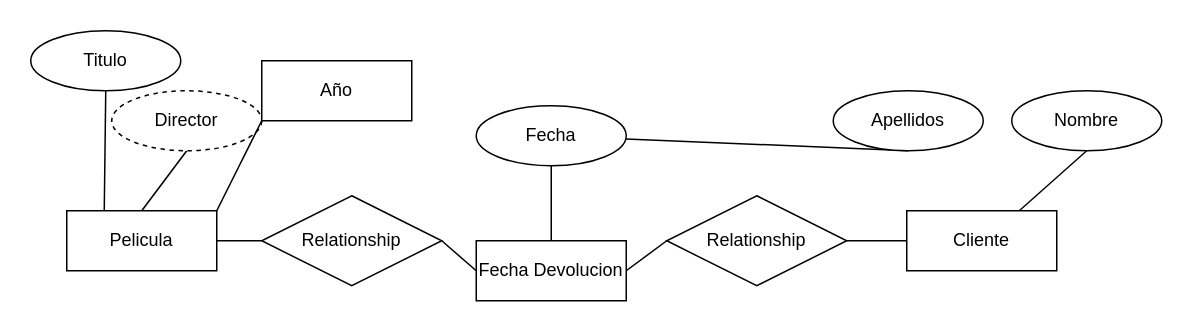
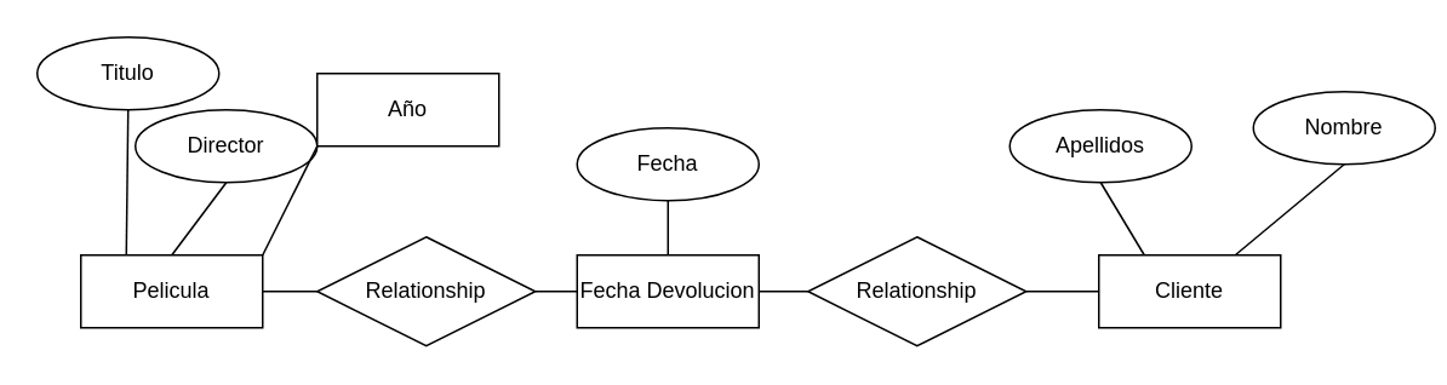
- <mxCell id="14" value="Director" style="ellipse;whiteSpace=wrap;html=1;align=center;dashed=1;" parent="1" vertex="1"><mxGeometry x="74" y="60" width="100" height="40" as="geometry" /></mxCell>
+ <mxCell id="14" value="Director" style="ellipse;whiteSpace=wrap;html=1;align=center;" parent="1" vertex="1"><mxGeometry x="74" y="60" width="100" height="40" as="geometry" /></mxCell>
- <mxCell id="19" value="Nombre" style="ellipse;whiteSpace=wrap;html=1;align=center;" parent="1" vertex="1"><mxGeometry x="674" y="60" width="100" height="40" as="geometry" /></mxCell>
+ <mxCell id="19" value="Nombre" style="ellipse;whiteSpace=wrap;html=1;align=center;" parent="1" vertex="1"><mxGeometry x="689" y="50" width="100" height="40" as="geometry" /></mxCell>
- <mxCell id="5" style="edgeStyle=none;html=1;exitX=0.5;exitY=1;exitDx=0;exitDy=0;endArrow=none;endFill=0;" parent="1" source="6" target="22" edge="1"><mxGeometry relative="1" as="geometry" /></mxCell>
+ <mxCell id="5" style="edgeStyle=none;html=1;exitX=0.5;exitY=1;exitDx=0;exitDy=0;entryX=0.25;entryY=0;entryDx=0;entryDy=0;endArrow=none;endFill=0;" parent="1" source="6" target="18" edge="1"><mxGeometry relative="1" as="geometry" /></mxCell>
- <mxCell id="21" value="Fecha Devolucion" style="whiteSpace=wrap;html=1;align=center;" parent="1" vertex="1"><mxGeometry x="317" y="160" width="100" height="40" as="geometry" /></mxCell>
+ <mxCell id="21" value="Fecha Devolucion" style="whiteSpace=wrap;html=1;align=center;" parent="1" vertex="1"><mxGeometry x="317" y="140" width="100" height="40" as="geometry" /></mxCell>
